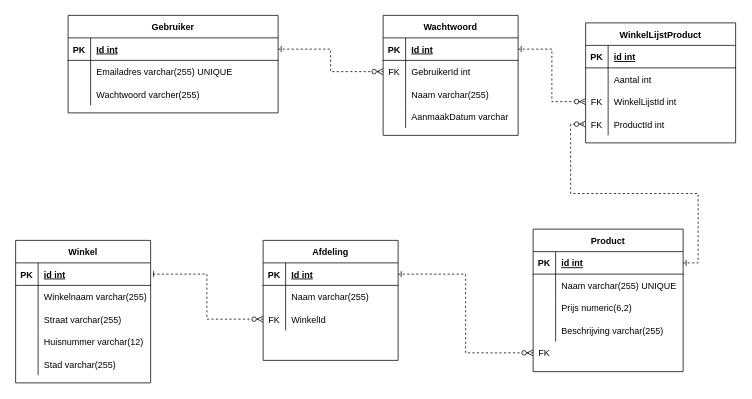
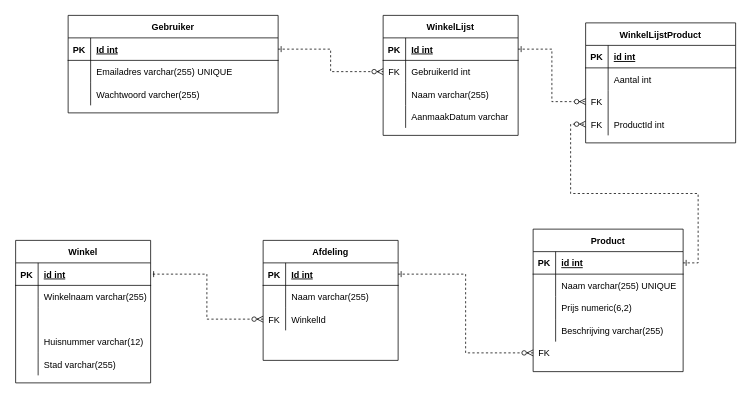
- <mxCell id="18" value="Wachtwoord" style="shape=table;startSize=30;container=1;collapsible=1;childLayout=tableLayout;fixedRows=1;rowLines=0;fontStyle=1;align=center;resizeLast=1;" parent="1" vertex="1"><mxGeometry x="510" y="20" width="180" height="160" as="geometry" /></mxCell>
+ <mxCell id="18" value="WinkelLijst" style="shape=table;startSize=30;container=1;collapsible=1;childLayout=tableLayout;fixedRows=1;rowLines=0;fontStyle=1;align=center;resizeLast=1;" parent="1" vertex="1"><mxGeometry x="510" y="20" width="180" height="160" as="geometry" /></mxCell>
- <mxCell id="79" value="WinkelLijstId int" style="shape=partialRectangle;connectable=0;fillColor=none;top=0;left=0;bottom=0;right=0;align=left;spacingLeft=6;overflow=hidden;" vertex="1" parent="77"><mxGeometry x="30" width="170" height="30" as="geometry" /></mxCell>
- <mxCell id="11" value="Straat varchar(255)" style="shape=partialRectangle;connectable=0;fillColor=none;top=0;left=0;bottom=0;right=0;align=left;spacingLeft=6;overflow=hidden;" parent="9" vertex="1"><mxGeometry x="30" width="150" height="30" as="geometry" /></mxCell>
